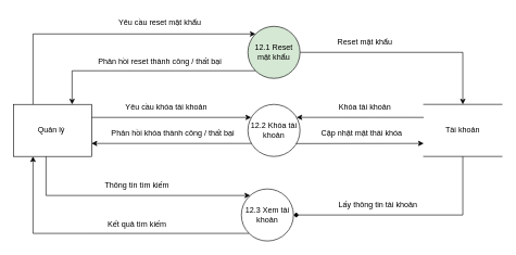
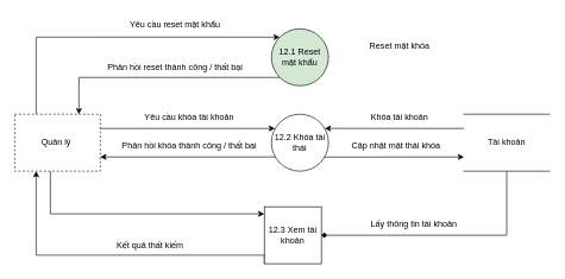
- <mxCell id="11" value="Reset mật khẩu" style="text;html=1;strokeColor=none;fillColor=none;align=center;verticalAlign=middle;whiteSpace=wrap;rounded=0;" parent="1" vertex="1"><mxGeometry x="440" y="50" width="240" height="30" as="geometry" /></mxCell>
+ <mxCell id="11" value="Reset mật khóa" style="text;html=1;strokeColor=none;fillColor=none;align=center;verticalAlign=middle;whiteSpace=wrap;rounded=0;" parent="1" vertex="1"><mxGeometry x="440" y="50" width="240" height="30" as="geometry" /></mxCell>
- <mxCell id="6" style="edgeStyle=orthogonalEdgeStyle;rounded=0;orthogonalLoop=1;jettySize=auto;html=1;entryX=0.5;entryY=0;entryDx=0;entryDy=0;" parent="1" source="8" target="10" edge="1"><mxGeometry relative="1" as="geometry" /></mxCell>
- <mxCell id="18" value="Yêu cầu khóa tài khoản" style="text;html=1;strokeColor=none;fillColor=none;align=center;verticalAlign=middle;whiteSpace=wrap;rounded=0;" parent="1" vertex="1"><mxGeometry x="150" y="150" width="210" height="30" as="geometry" /></mxCell>
+ <mxCell id="18" value="Yêu cầu khóa tài khoản" style="text;html=1;strokeColor=none;fillColor=none;align=center;verticalAlign=middle;whiteSpace=wrap;rounded=0;" parent="1" vertex="1"><mxGeometry x="160" y="150" width="210" height="30" as="geometry" /></mxCell>
- <mxCell id="5" value="Quản lý&amp;nbsp;" style="rounded=0;whiteSpace=wrap;html=1;" parent="1" vertex="1"><mxGeometry x="20" y="160" width="120" height="80" as="geometry" /></mxCell>
+ <mxCell id="5" value="Quản lý&amp;nbsp;" style="rounded=0;whiteSpace=wrap;html=1;dashed=1;" parent="1" vertex="1"><mxGeometry x="20" y="160" width="120" height="80" as="geometry" /></mxCell>
- <mxCell id="14" value="12.2 Khóa tài khoản" style="ellipse;whiteSpace=wrap;html=1;aspect=fixed;" parent="1" vertex="1"><mxGeometry x="380" y="160" width="80" height="80" as="geometry" /></mxCell>
+ <mxCell id="14" value="12.2 Khóa tài thái" style="ellipse;whiteSpace=wrap;html=1;aspect=fixed;" parent="1" vertex="1"><mxGeometry x="380" y="160" width="80" height="80" as="geometry" /></mxCell>
- <mxCell id="22" value="Thông tin tìm kiếm" style="text;html=1;strokeColor=none;fillColor=none;align=center;verticalAlign=middle;whiteSpace=wrap;rounded=0;" parent="1" vertex="1"><mxGeometry x="130" y="270" width="160" height="30" as="geometry" /></mxCell>
- <mxCell id="21" value="12.3 Xem tài khoản" style="ellipse;whiteSpace=wrap;html=1;aspect=fixed;" parent="1" vertex="1"><mxGeometry x="370" y="290" width="80" height="80" as="geometry" /></mxCell>
+ <mxCell id="21" value="12.3 Xem tài khoản" style="whiteSpace=wrap;html=1;aspect=fixed;rounded=0;" parent="1" vertex="1"><mxGeometry x="370" y="290" width="80" height="80" as="geometry" /></mxCell>
- <mxCell id="23" value="Kết quả tìm kiếm" style="text;html=1;strokeColor=none;fillColor=none;align=center;verticalAlign=middle;whiteSpace=wrap;rounded=0;" parent="1" vertex="1"><mxGeometry x="130" y="330" width="160" height="30" as="geometry" /></mxCell>
+ <mxCell id="23" value="Kết quả thất kiếm" style="text;html=1;strokeColor=none;fillColor=none;align=center;verticalAlign=middle;whiteSpace=wrap;rounded=0;" parent="1" vertex="1"><mxGeometry x="130" y="330" width="160" height="30" as="geometry" /></mxCell>
